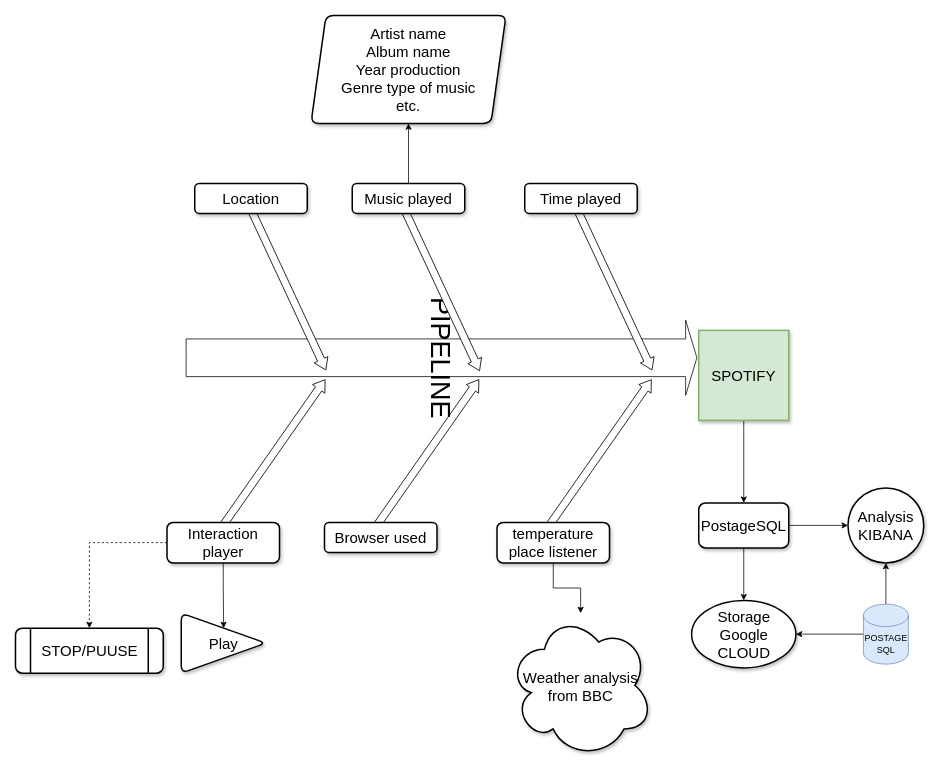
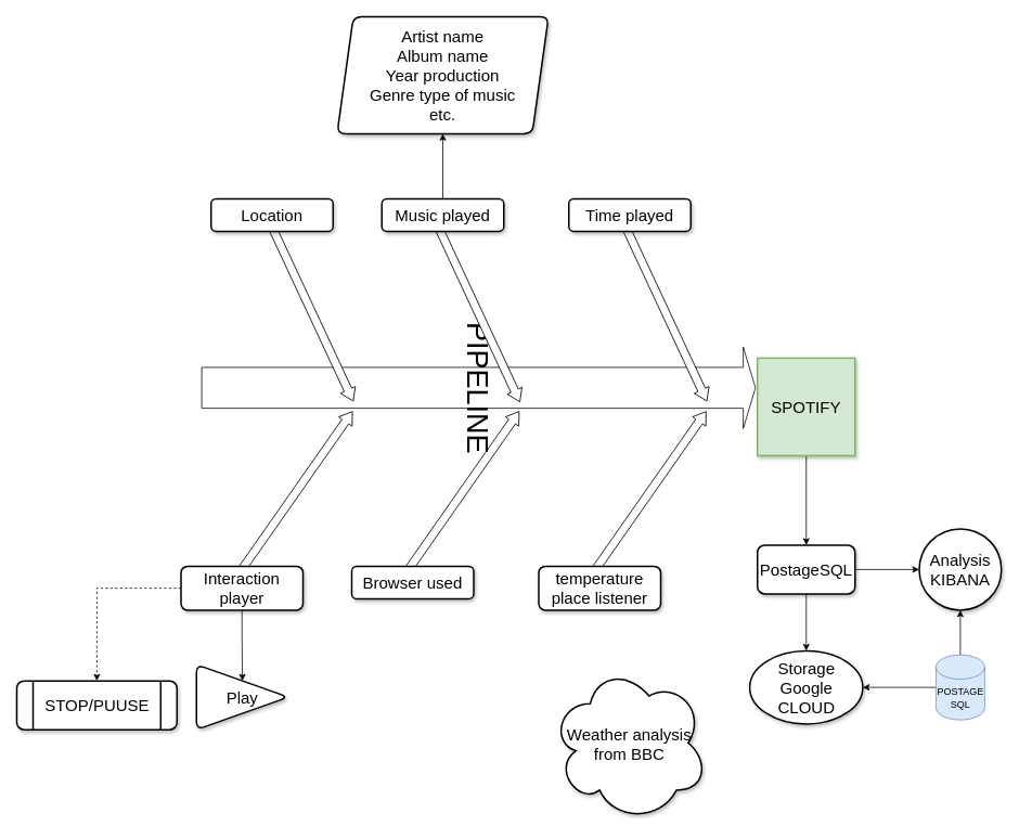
- <mxCell id="17" value="" style="edgeStyle=orthogonalEdgeStyle;rounded=0;orthogonalLoop=1;jettySize=auto;html=1;" parent="1" source="18" target="21" edge="1"><mxGeometry relative="1" as="geometry" /></mxCell>
